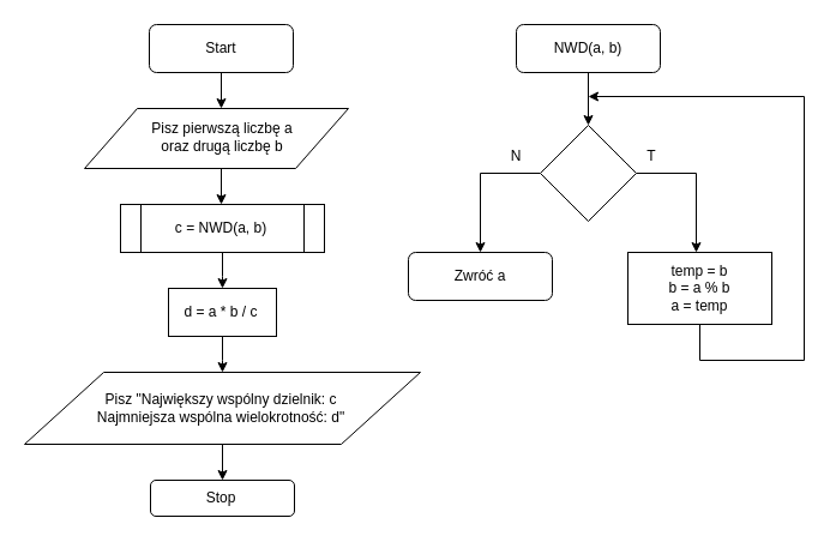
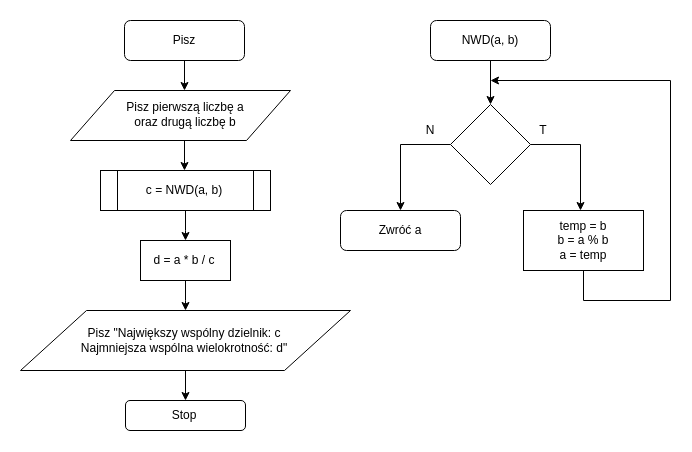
- <mxCell id="3" value="Start" style="text;html=1;strokeColor=none;fillColor=none;align=center;verticalAlign=middle;whiteSpace=wrap;rounded=0;" parent="1" vertex="1"><mxGeometry x="164" y="30" width="40" height="20" as="geometry" /></mxCell>
+ <mxCell id="3" value="Pisz" style="text;html=1;strokeColor=none;fillColor=none;align=center;verticalAlign=middle;whiteSpace=wrap;rounded=0;" parent="1" vertex="1"><mxGeometry x="164" y="30" width="40" height="20" as="geometry" /></mxCell>
